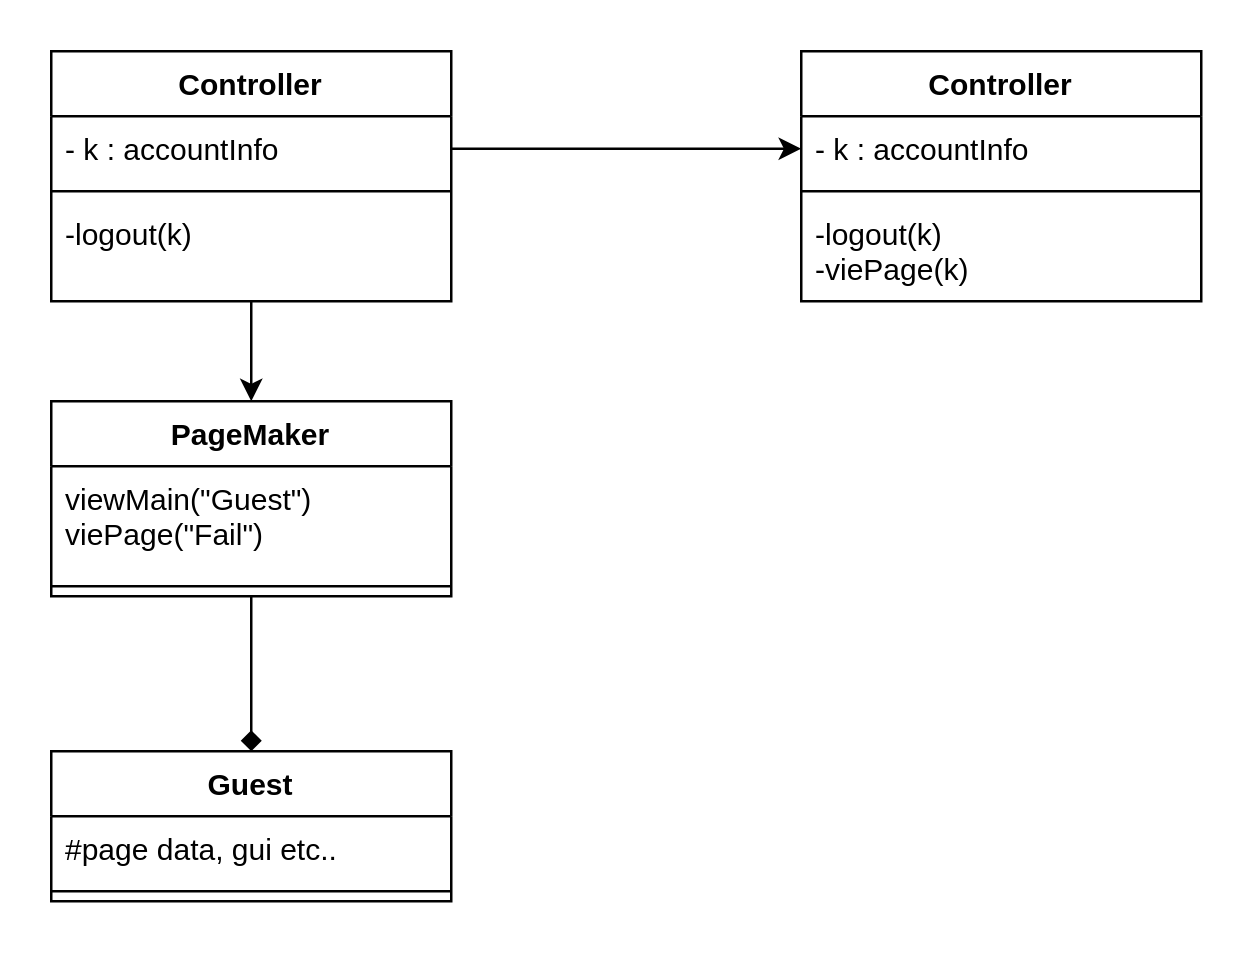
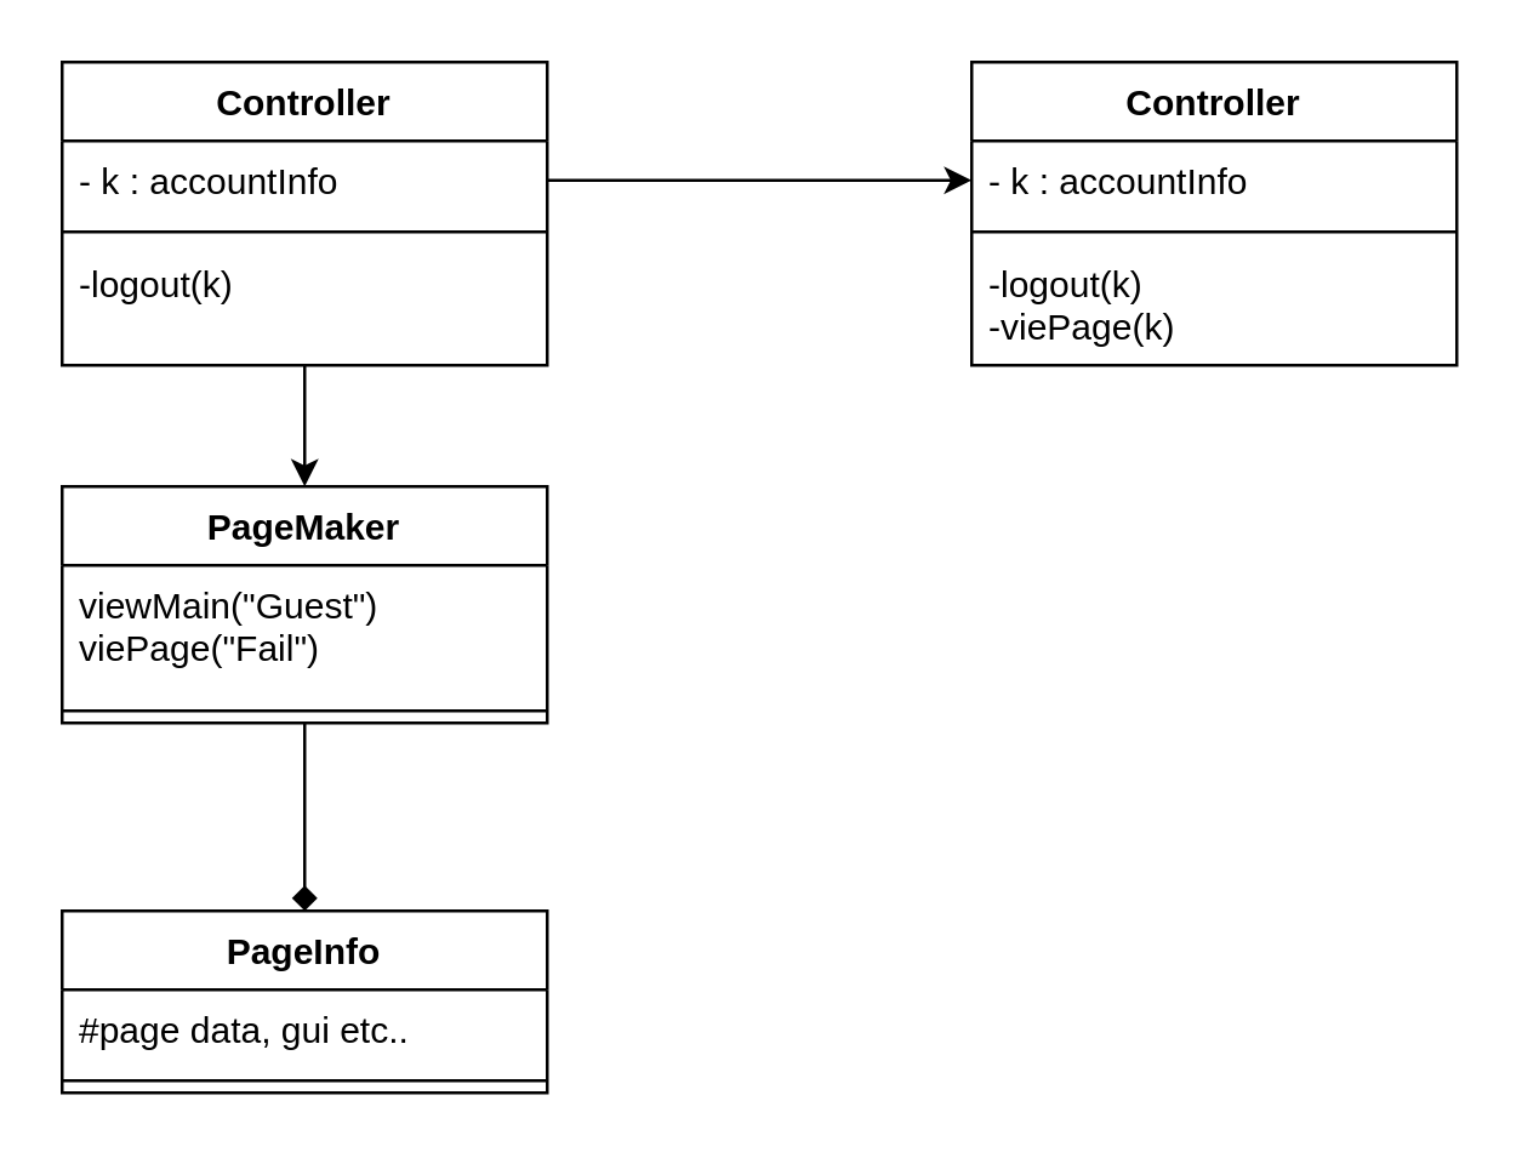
- <mxCell id="11" value="Guest" style="swimlane;fontStyle=1;align=center;verticalAlign=top;childLayout=stackLayout;horizontal=1;startSize=26;horizontalStack=0;resizeParent=1;resizeParentMax=0;resizeLast=0;collapsible=1;marginBottom=0;" vertex="1" parent="1"><mxGeometry x="20" y="300" width="160" height="60" as="geometry" /></mxCell>
+ <mxCell id="11" value="PageInfo" style="swimlane;fontStyle=1;align=center;verticalAlign=top;childLayout=stackLayout;horizontal=1;startSize=26;horizontalStack=0;resizeParent=1;resizeParentMax=0;resizeLast=0;collapsible=1;marginBottom=0;" vertex="1" parent="1"><mxGeometry x="20" y="300" width="160" height="60" as="geometry" /></mxCell>
